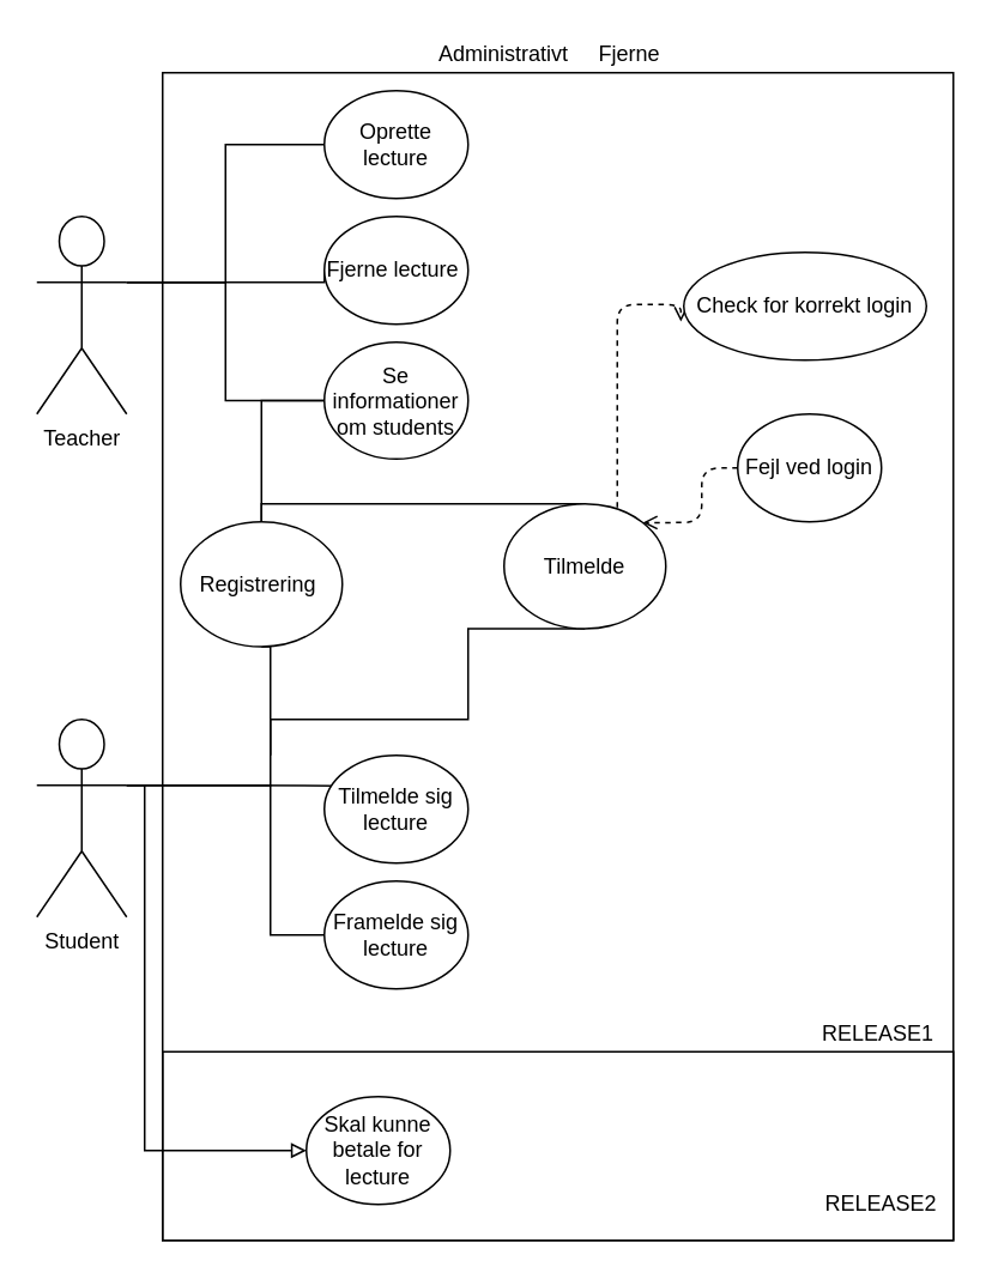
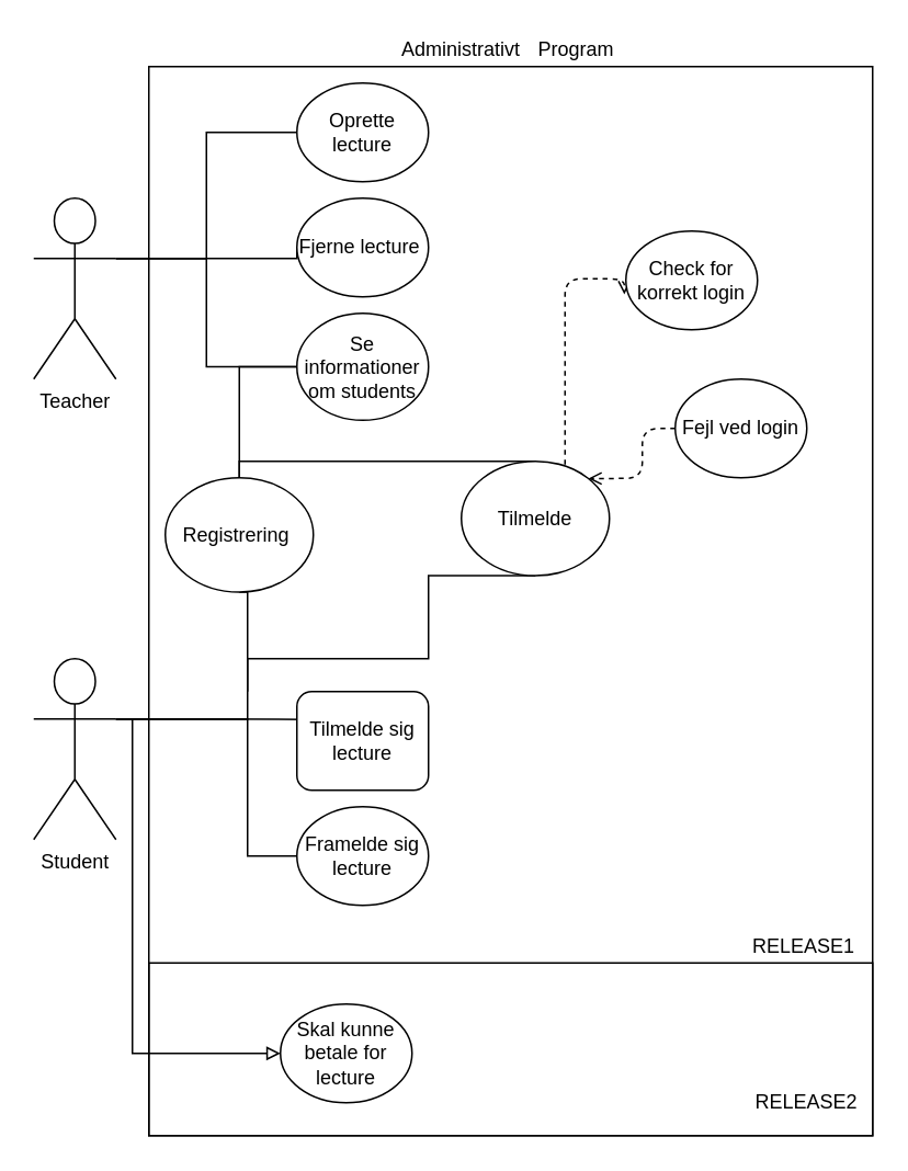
- <mxCell id="4" value="Fjerne" style="text;html=1;strokeColor=none;fillColor=none;align=center;verticalAlign=middle;whiteSpace=wrap;rounded=0;" parent="1" vertex="1"><mxGeometry x="330" y="20" width="40" height="20" as="geometry" /></mxCell>
+ <mxCell id="4" value="Program" style="text;html=1;strokeColor=none;fillColor=none;align=center;verticalAlign=middle;whiteSpace=wrap;rounded=0;" parent="1" vertex="1"><mxGeometry x="330" y="20" width="40" height="20" as="geometry" /></mxCell>
- <mxCell id="21" value="Check for korrekt login" style="ellipse;whiteSpace=wrap;html=1;" parent="1" vertex="1"><mxGeometry x="380" y="140" width="135" height="60" as="geometry" /></mxCell>
+ <mxCell id="21" value="Check for korrekt login" style="ellipse;whiteSpace=wrap;html=1;" parent="1" vertex="1"><mxGeometry x="380" y="140" width="80" height="60" as="geometry" /></mxCell>
- <mxCell id="14" value="Tilmelde sig lecture" style="ellipse;whiteSpace=wrap;html=1;" parent="1" vertex="1"><mxGeometry x="180" y="420" width="80" height="60" as="geometry" /></mxCell>
+ <mxCell id="14" value="Tilmelde sig lecture" style="whiteSpace=wrap;html=1;rounded=1;" parent="1" vertex="1"><mxGeometry x="180" y="420" width="80" height="60" as="geometry" /></mxCell>
